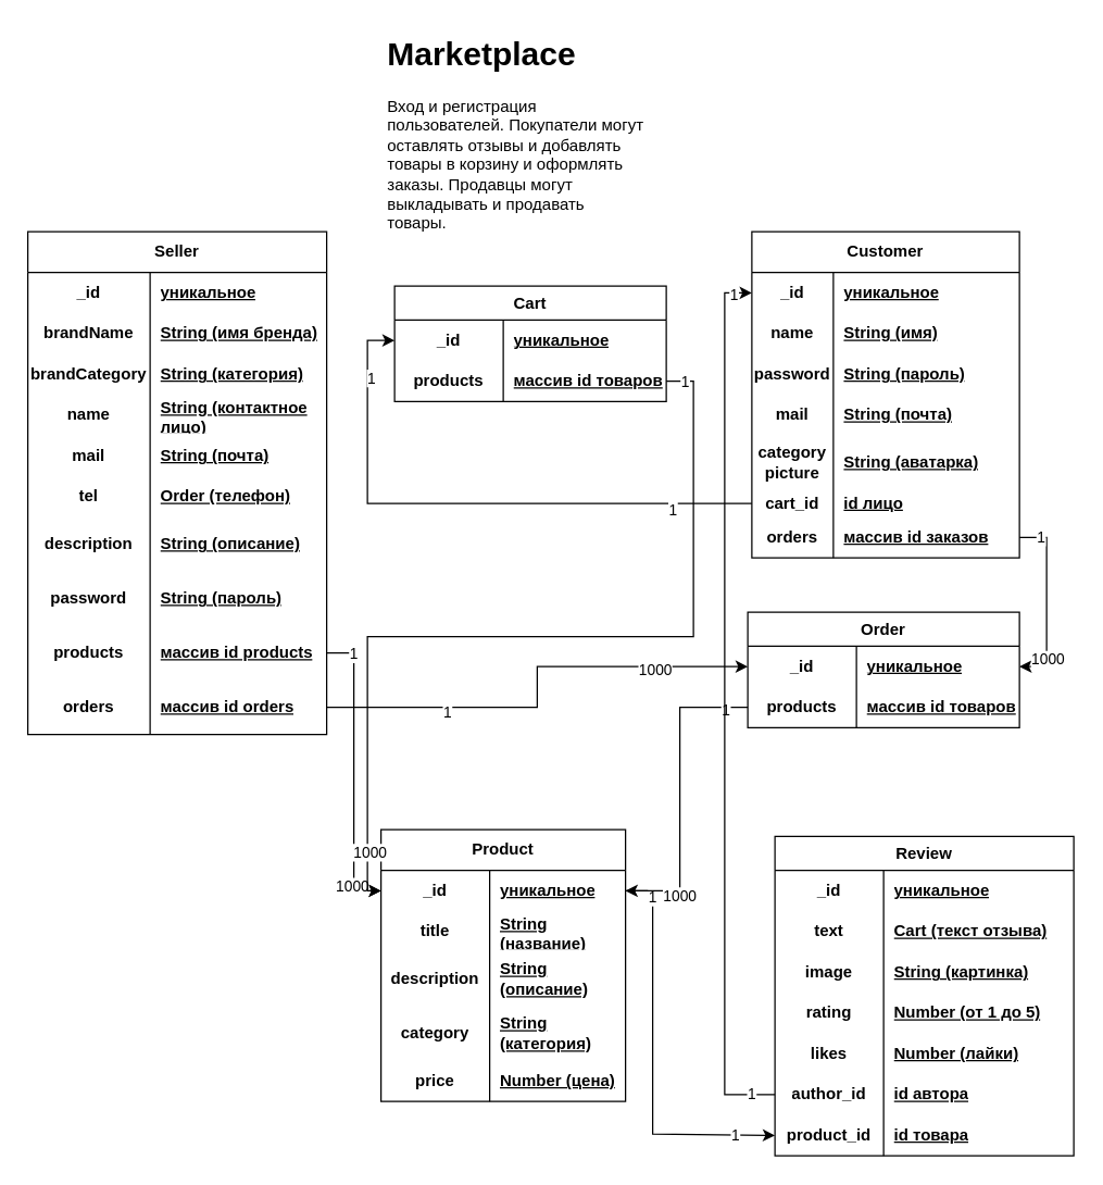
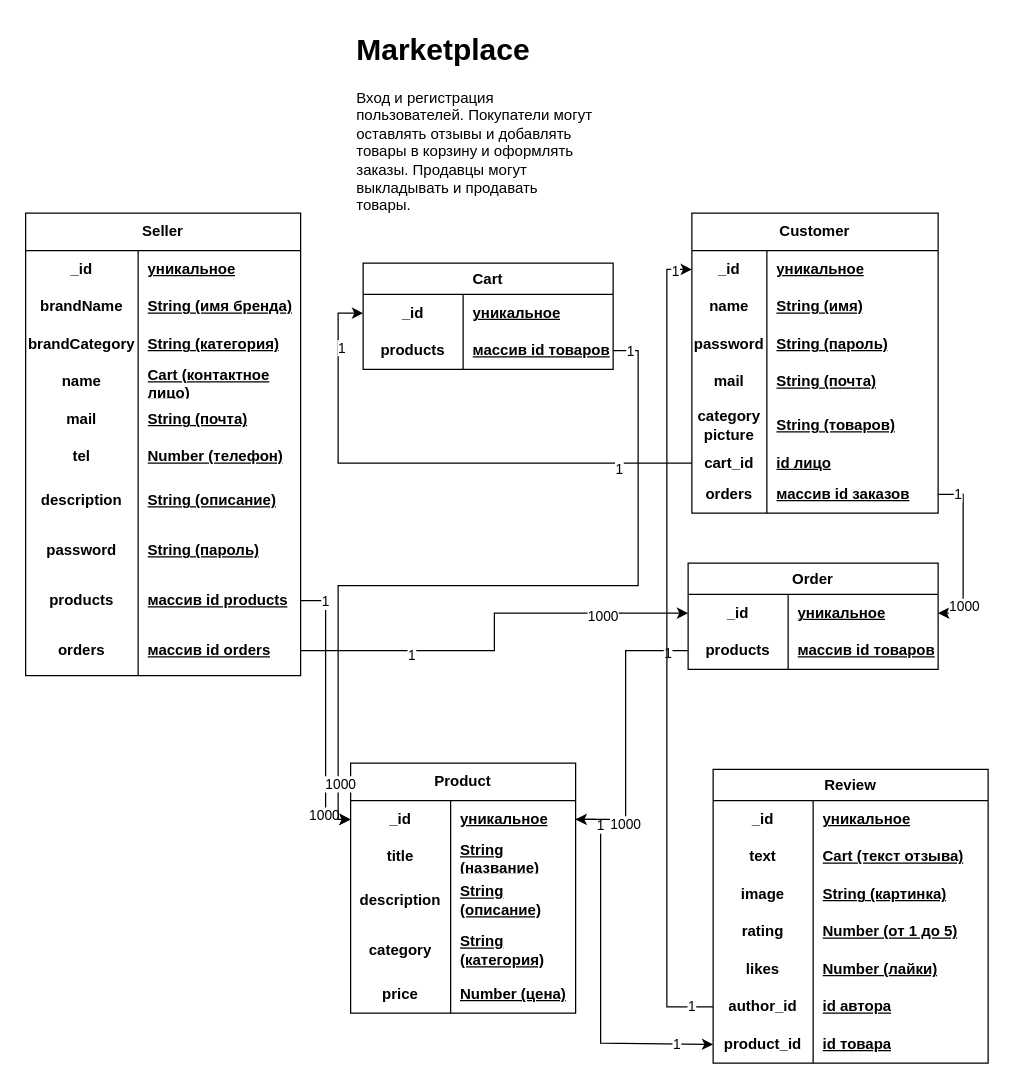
- <mxCell id="15" value="String (контактное лицо)" style="shape=partialRectangle;connectable=0;fillColor=none;top=0;left=0;bottom=0;right=0;align=left;spacingLeft=6;fontStyle=5;overflow=hidden;html=1;whiteSpace=wrap;" parent="13" vertex="1"><mxGeometry x="90" width="130" height="30" as="geometry"><mxRectangle width="130" height="30" as="alternateBounds" /></mxGeometry></mxCell>
+ <mxCell id="15" value="Cart (контактное лицо)" style="shape=partialRectangle;connectable=0;fillColor=none;top=0;left=0;bottom=0;right=0;align=left;spacingLeft=6;fontStyle=5;overflow=hidden;html=1;whiteSpace=wrap;" parent="13" vertex="1"><mxGeometry x="90" width="130" height="30" as="geometry"><mxRectangle width="130" height="30" as="alternateBounds" /></mxGeometry></mxCell>
- <mxCell id="87" value="String (аватарка)" style="shape=partialRectangle;connectable=0;fillColor=none;top=0;left=0;bottom=0;right=0;align=left;spacingLeft=6;fontStyle=5;overflow=hidden;html=1;whiteSpace=wrap;" parent="85" vertex="1"><mxGeometry x="60" width="137" height="40" as="geometry"><mxRectangle width="137" height="40" as="alternateBounds" /></mxGeometry></mxCell>
+ <mxCell id="87" value="String (товаров)" style="shape=partialRectangle;connectable=0;fillColor=none;top=0;left=0;bottom=0;right=0;align=left;spacingLeft=6;fontStyle=5;overflow=hidden;html=1;whiteSpace=wrap;" parent="85" vertex="1"><mxGeometry x="60" width="137" height="40" as="geometry"><mxRectangle width="137" height="40" as="alternateBounds" /></mxGeometry></mxCell>
- <mxCell id="21" value="Order (телефон)" style="shape=partialRectangle;connectable=0;fillColor=none;top=0;left=0;bottom=0;right=0;align=left;spacingLeft=6;fontStyle=5;overflow=hidden;html=1;whiteSpace=wrap;" parent="19" vertex="1"><mxGeometry x="90" width="130" height="30" as="geometry"><mxRectangle width="130" height="30" as="alternateBounds" /></mxGeometry></mxCell>
+ <mxCell id="21" value="Number (телефон)" style="shape=partialRectangle;connectable=0;fillColor=none;top=0;left=0;bottom=0;right=0;align=left;spacingLeft=6;fontStyle=5;overflow=hidden;html=1;whiteSpace=wrap;" parent="19" vertex="1"><mxGeometry x="90" width="130" height="30" as="geometry"><mxRectangle width="130" height="30" as="alternateBounds" /></mxGeometry></mxCell>
